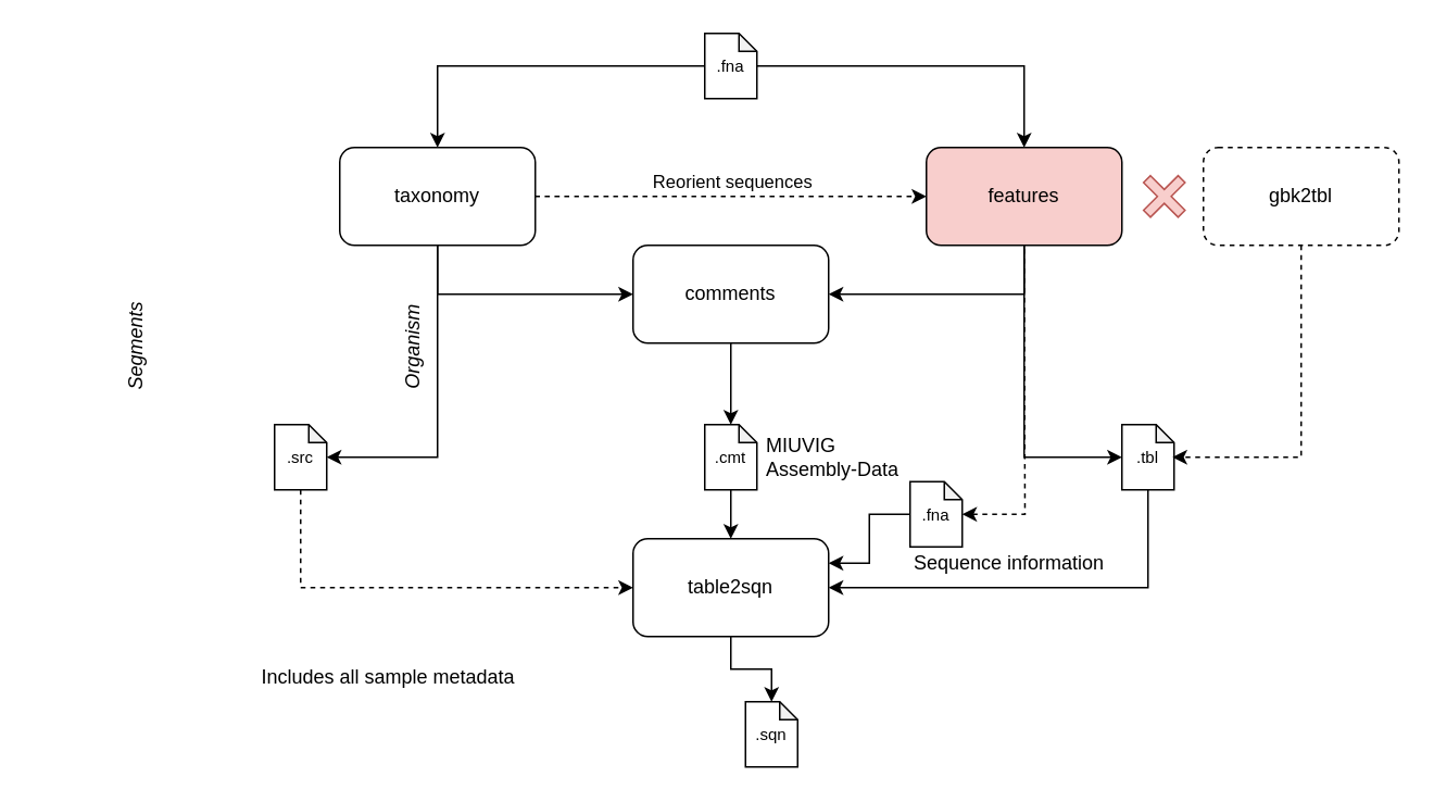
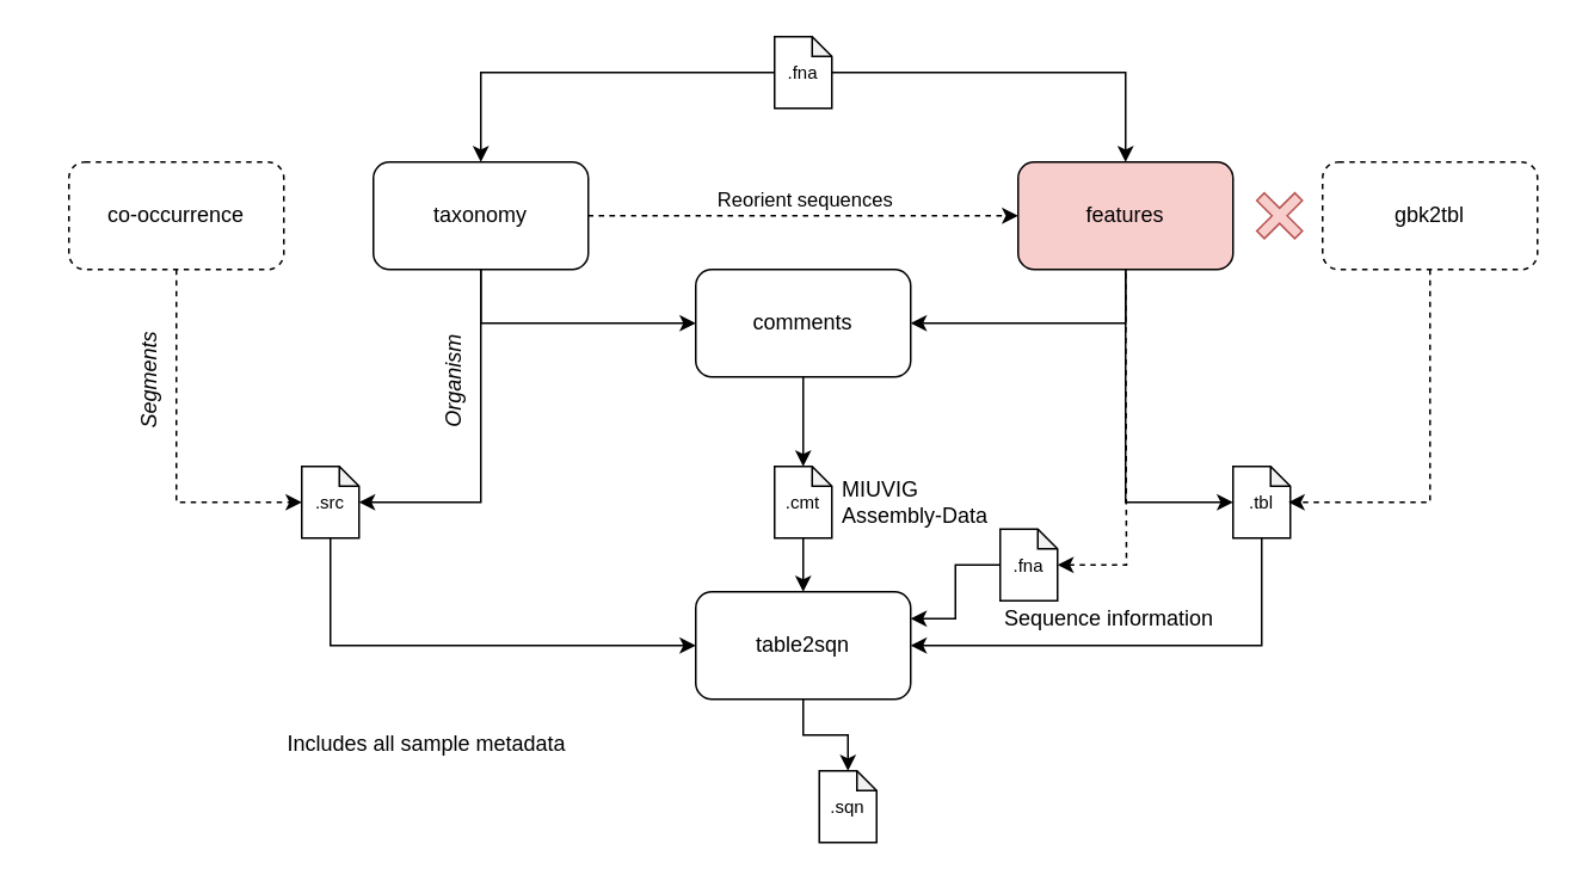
+ <mxCell id="10" value="co-occurrence" style="rounded=1;whiteSpace=wrap;html=1;dashed=1;" parent="1" vertex="1"><mxGeometry x="38" y="90" width="120" height="60" as="geometry" /></mxCell>
+ <mxCell id="19" style="edgeStyle=orthogonalEdgeStyle;rounded=0;orthogonalLoop=1;jettySize=auto;html=1;exitX=0.5;exitY=1;exitDx=0;exitDy=0;entryX=0;entryY=0.5;entryDx=0;entryDy=0;entryPerimeter=0;dashed=1;" parent="1" source="10" target="18" edge="1"><mxGeometry relative="1" as="geometry" /></mxCell>
- <mxCell id="17" style="edgeStyle=orthogonalEdgeStyle;rounded=0;orthogonalLoop=1;jettySize=auto;html=1;exitX=0.5;exitY=1;exitDx=0;exitDy=0;exitPerimeter=0;entryX=0;entryY=0.5;entryDx=0;entryDy=0;dashed=1;" parent="1" source="18" target="13" edge="1"><mxGeometry relative="1" as="geometry" /></mxCell>
+ <mxCell id="17" style="edgeStyle=orthogonalEdgeStyle;rounded=0;orthogonalLoop=1;jettySize=auto;html=1;exitX=0.5;exitY=1;exitDx=0;exitDy=0;exitPerimeter=0;entryX=0;entryY=0.5;entryDx=0;entryDy=0;" parent="1" source="18" target="13" edge="1"><mxGeometry relative="1" as="geometry" /></mxCell>
